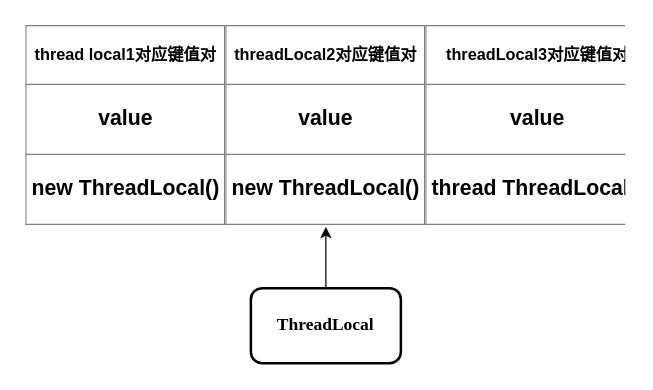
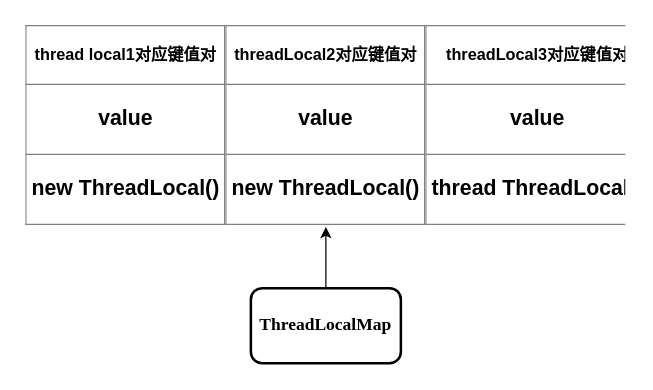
- <mxCell id="2" value="&lt;p style=&quot;line-height: 290%&quot;&gt;&lt;b&gt;&lt;font style=&quot;font-size: 14px&quot; face=&quot;Comic Sans MS&quot;&gt;ThreadLocal&lt;/font&gt;&lt;/b&gt;&lt;/p&gt;" style="rounded=1;whiteSpace=wrap;html=1;shadow=0;comic=0;glass=0;strokeWidth=2;perimeterSpacing=2;" parent="1" vertex="1"><mxGeometry x="200" y="230" width="120" height="60" as="geometry" /></mxCell>
+ <mxCell id="2" value="&lt;p style=&quot;line-height: 290%&quot;&gt;&lt;b&gt;&lt;font style=&quot;font-size: 14px&quot; face=&quot;Comic Sans MS&quot;&gt;ThreadLocalMap&lt;/font&gt;&lt;/b&gt;&lt;/p&gt;" style="rounded=1;whiteSpace=wrap;html=1;shadow=0;comic=0;glass=0;strokeWidth=2;perimeterSpacing=2;" parent="1" vertex="1"><mxGeometry x="200" y="230" width="120" height="60" as="geometry" /></mxCell>
